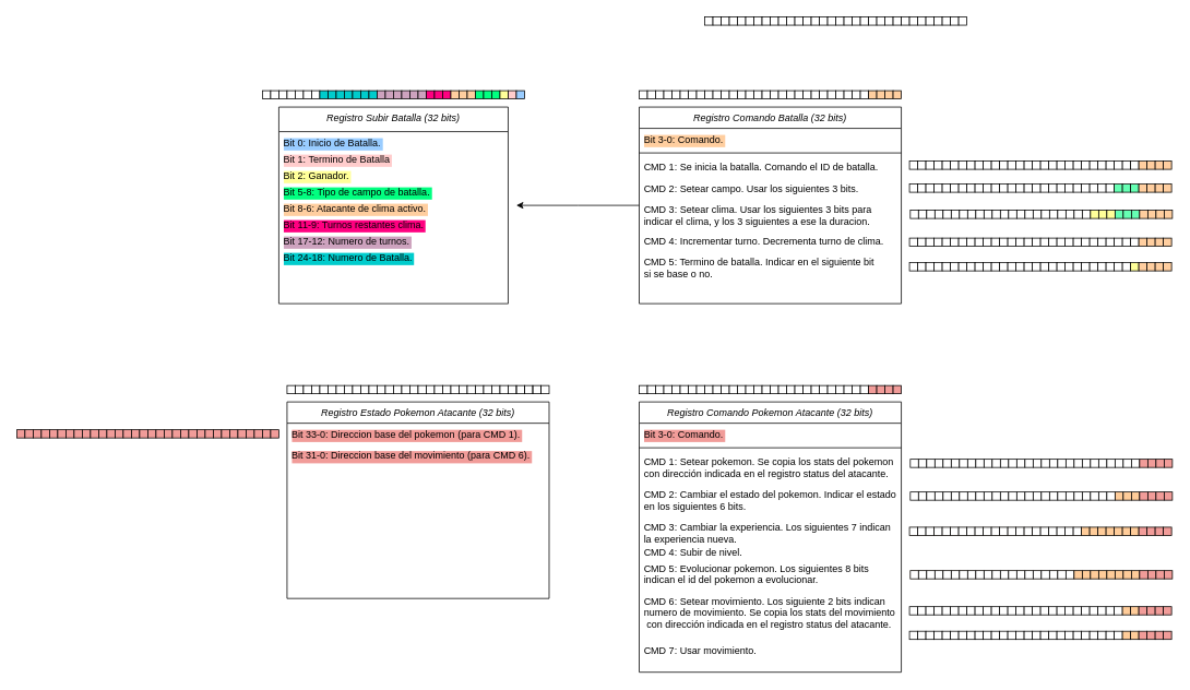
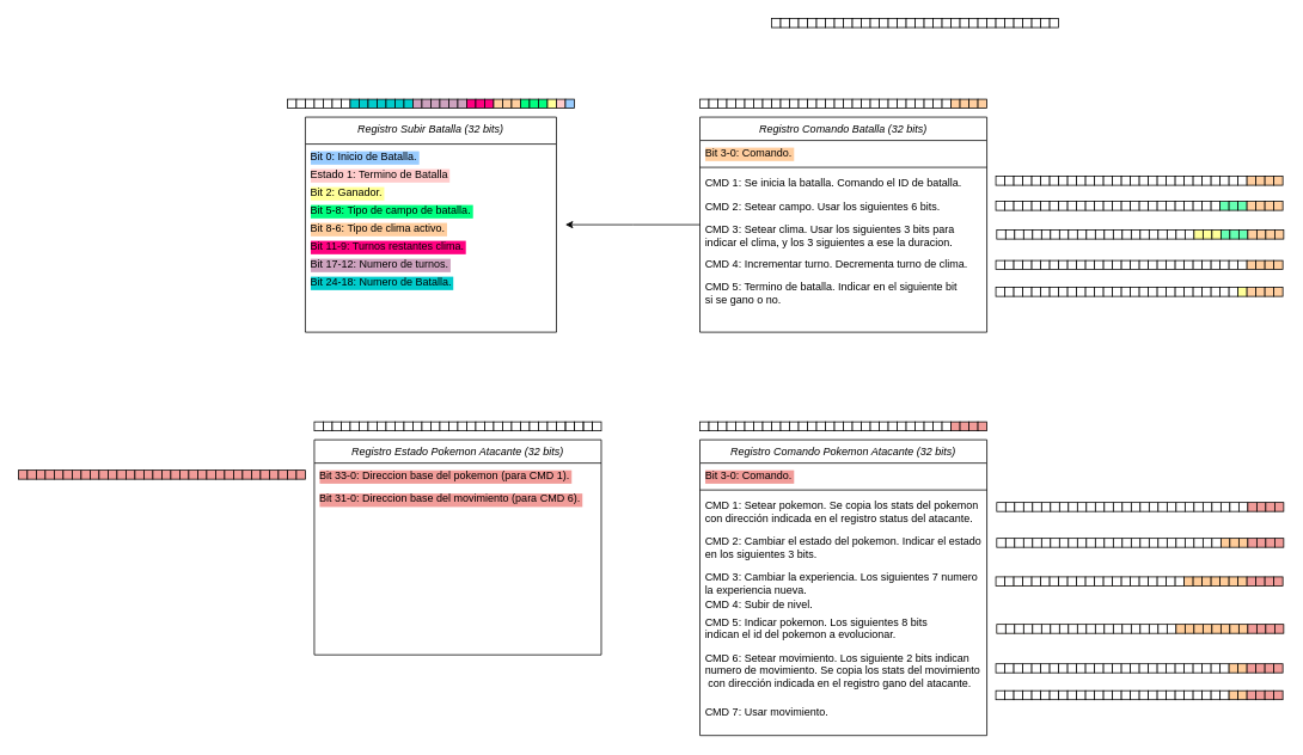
- <mxCell id="4" value="Bit 1: Termino de Batalla" style="text;align=left;verticalAlign=top;spacingLeft=4;spacingRight=4;overflow=hidden;rotatable=0;points=[[0,0.5],[1,0.5]];portConstraint=eastwest;rounded=0;shadow=0;html=0;labelBackgroundColor=#ffcccc;" parent="2" vertex="1"><mxGeometry y="50" width="280" height="20" as="geometry" /></mxCell>
+ <mxCell id="4" value="Estado 1: Termino de Batalla" style="text;align=left;verticalAlign=top;spacingLeft=4;spacingRight=4;overflow=hidden;rotatable=0;points=[[0,0.5],[1,0.5]];portConstraint=eastwest;rounded=0;shadow=0;html=0;labelBackgroundColor=#ffcccc;" parent="2" vertex="1"><mxGeometry y="50" width="280" height="20" as="geometry" /></mxCell>
- <mxCell id="16" value="CMD 2: Setear campo. Usar los siguientes 3 bits." style="text;align=left;verticalAlign=top;spacingLeft=4;spacingRight=4;overflow=hidden;rotatable=0;points=[[0,0.5],[1,0.5]];portConstraint=eastwest;" parent="12" vertex="1"><mxGeometry y="86" width="320" height="26" as="geometry" /></mxCell>
+ <mxCell id="16" value="CMD 2: Setear campo. Usar los siguientes 6 bits." style="text;align=left;verticalAlign=top;spacingLeft=4;spacingRight=4;overflow=hidden;rotatable=0;points=[[0,0.5],[1,0.5]];portConstraint=eastwest;" parent="12" vertex="1"><mxGeometry y="86" width="320" height="26" as="geometry" /></mxCell>
- <mxCell id="7" value="Bit 8-6: Atacante de clima activo." style="text;align=left;verticalAlign=top;spacingLeft=4;spacingRight=4;overflow=hidden;rotatable=0;points=[[0,0.5],[1,0.5]];portConstraint=eastwest;rounded=0;shadow=0;html=0;labelBackgroundColor=#ffce9f;" parent="2" vertex="1"><mxGeometry y="110" width="280" height="20" as="geometry" /></mxCell>
+ <mxCell id="7" value="Bit 8-6: Tipo de clima activo." style="text;align=left;verticalAlign=top;spacingLeft=4;spacingRight=4;overflow=hidden;rotatable=0;points=[[0,0.5],[1,0.5]];portConstraint=eastwest;rounded=0;shadow=0;html=0;labelBackgroundColor=#ffce9f;" parent="2" vertex="1"><mxGeometry y="110" width="280" height="20" as="geometry" /></mxCell>
- <mxCell id="19" value="CMD 5: Termino de batalla. Indicar en el siguiente bit &#10;si se base o no." style="text;align=left;verticalAlign=top;spacingLeft=4;spacingRight=4;overflow=hidden;rotatable=0;points=[[0,0.5],[1,0.5]];portConstraint=eastwest;" parent="12" vertex="1"><mxGeometry y="176" width="320" height="34" as="geometry" /></mxCell>
+ <mxCell id="19" value="CMD 5: Termino de batalla. Indicar en el siguiente bit &#10;si se gano o no." style="text;align=left;verticalAlign=top;spacingLeft=4;spacingRight=4;overflow=hidden;rotatable=0;points=[[0,0.5],[1,0.5]];portConstraint=eastwest;" parent="12" vertex="1"><mxGeometry y="176" width="320" height="34" as="geometry" /></mxCell>
- <mxCell id="123" value="CMD 2: Cambiar el estado del pokemon. Indicar el estado&#10;en los siguientes 6 bits." style="text;align=left;verticalAlign=top;spacingLeft=4;spacingRight=4;overflow=hidden;rotatable=0;points=[[0,0.5],[1,0.5]];portConstraint=eastwest;" parent="119" vertex="1"><mxGeometry y="100" width="320" height="40" as="geometry" /></mxCell>
+ <mxCell id="123" value="CMD 2: Cambiar el estado del pokemon. Indicar el estado&#10;en los siguientes 3 bits." style="text;align=left;verticalAlign=top;spacingLeft=4;spacingRight=4;overflow=hidden;rotatable=0;points=[[0,0.5],[1,0.5]];portConstraint=eastwest;" parent="119" vertex="1"><mxGeometry y="100" width="320" height="40" as="geometry" /></mxCell>
- <mxCell id="124" value="CMD 3: Cambiar la experiencia. Los siguientes 7 indican &#10;la experiencia nueva." style="text;align=left;verticalAlign=top;spacingLeft=4;spacingRight=4;overflow=hidden;rotatable=0;points=[[0,0.5],[1,0.5]];portConstraint=eastwest;" parent="119" vertex="1"><mxGeometry y="140" width="320" height="30" as="geometry" /></mxCell>
+ <mxCell id="124" value="CMD 3: Cambiar la experiencia. Los siguientes 7 numero &#10;la experiencia nueva." style="text;align=left;verticalAlign=top;spacingLeft=4;spacingRight=4;overflow=hidden;rotatable=0;points=[[0,0.5],[1,0.5]];portConstraint=eastwest;" parent="119" vertex="1"><mxGeometry y="140" width="320" height="30" as="geometry" /></mxCell>
- <mxCell id="126" value="CMD 5: Evolucionar pokemon. Los siguientes 8 bits &#10;indican el id del pokemon a evolucionar." style="text;align=left;verticalAlign=top;spacingLeft=4;spacingRight=4;overflow=hidden;rotatable=0;points=[[0,0.5],[1,0.5]];portConstraint=eastwest;" vertex="1" parent="119"><mxGeometry y="190" width="320" height="40" as="geometry" /></mxCell>
+ <mxCell id="126" value="CMD 5: Indicar pokemon. Los siguientes 8 bits &#10;indican el id del pokemon a evolucionar." style="text;align=left;verticalAlign=top;spacingLeft=4;spacingRight=4;overflow=hidden;rotatable=0;points=[[0,0.5],[1,0.5]];portConstraint=eastwest;" vertex="1" parent="119"><mxGeometry y="190" width="320" height="40" as="geometry" /></mxCell>
- <mxCell id="127" value="CMD 6: Setear movimiento. Los siguiente 2 bits indican &#10;numero de movimiento. Se copia los stats del movimiento&#10; con dirección indicada en el registro status del atacante." style="text;align=left;verticalAlign=top;spacingLeft=4;spacingRight=4;overflow=hidden;rotatable=0;points=[[0,0.5],[1,0.5]];portConstraint=eastwest;" vertex="1" parent="119"><mxGeometry y="230" width="320" height="60" as="geometry" /></mxCell>
+ <mxCell id="127" value="CMD 6: Setear movimiento. Los siguiente 2 bits indican &#10;numero de movimiento. Se copia los stats del movimiento&#10; con dirección indicada en el registro gano del atacante." style="text;align=left;verticalAlign=top;spacingLeft=4;spacingRight=4;overflow=hidden;rotatable=0;points=[[0,0.5],[1,0.5]];portConstraint=eastwest;" vertex="1" parent="119"><mxGeometry y="230" width="320" height="60" as="geometry" /></mxCell>
